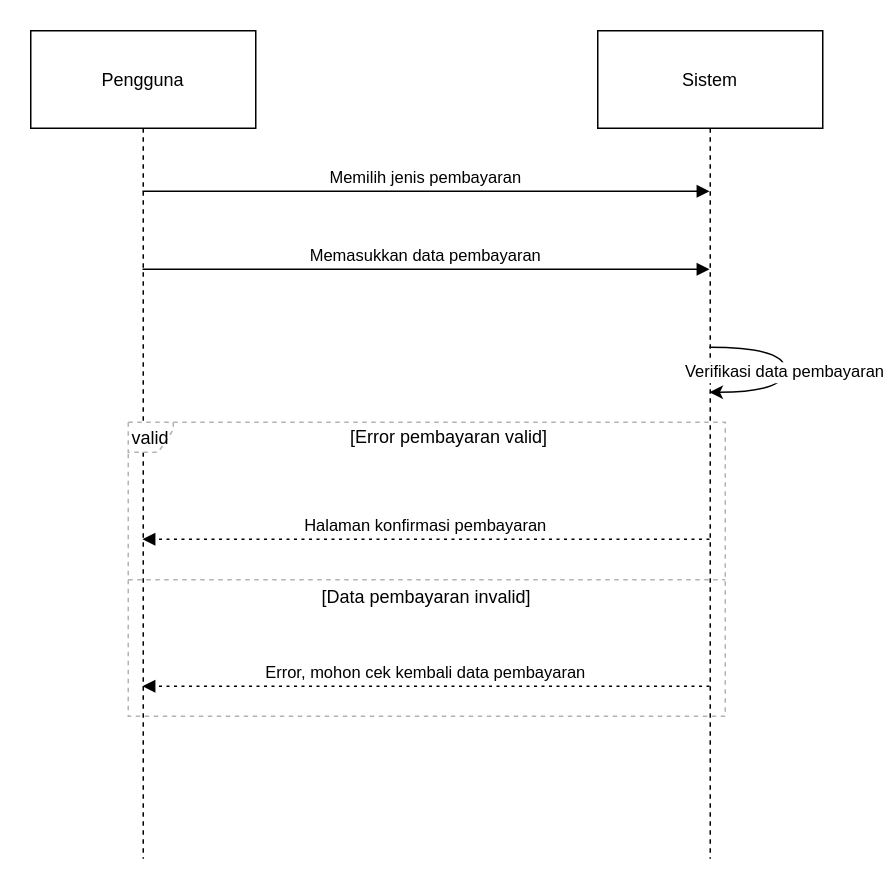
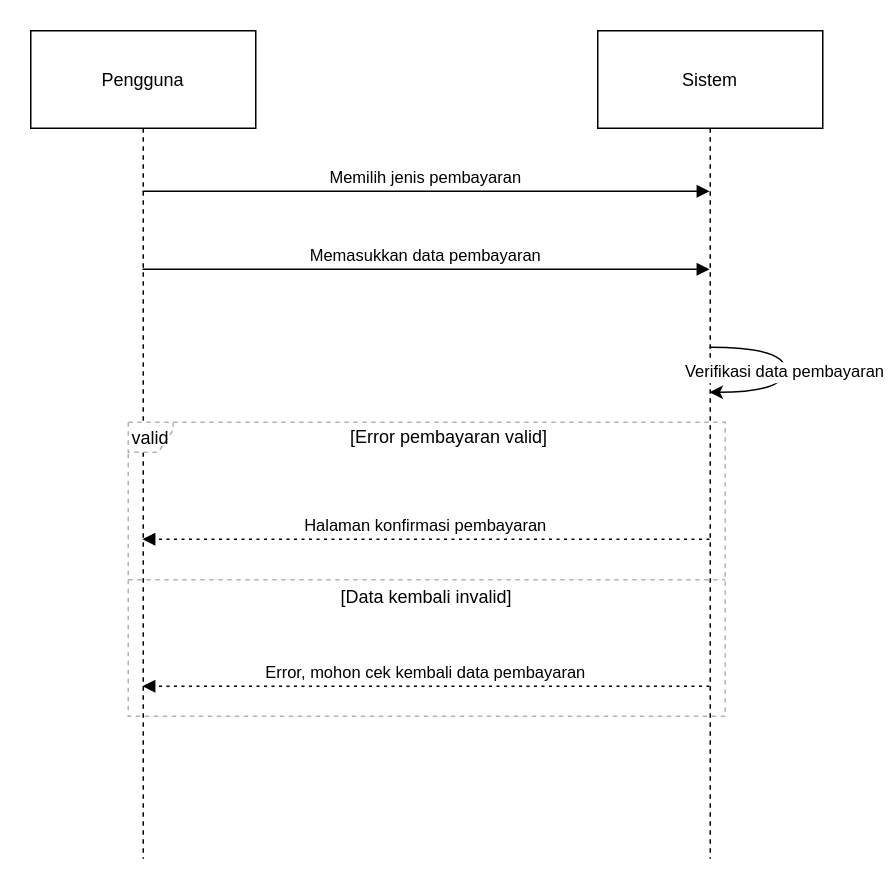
- <mxCell id="6" value="[Data pembayaran invalid]" style="shape=line;dashed=1;whiteSpace=wrap;verticalAlign=top;labelPosition=center;verticalLabelPosition=middle;align=center;strokeColor=#B3B3B3;" vertex="1" parent="4"><mxGeometry y="103" width="398" height="4" as="geometry" /></mxCell>
+ <mxCell id="6" value="[Data kembali invalid]" style="shape=line;dashed=1;whiteSpace=wrap;verticalAlign=top;labelPosition=center;verticalLabelPosition=middle;align=center;strokeColor=#B3B3B3;" vertex="1" parent="4"><mxGeometry y="103" width="398" height="4" as="geometry" /></mxCell>
